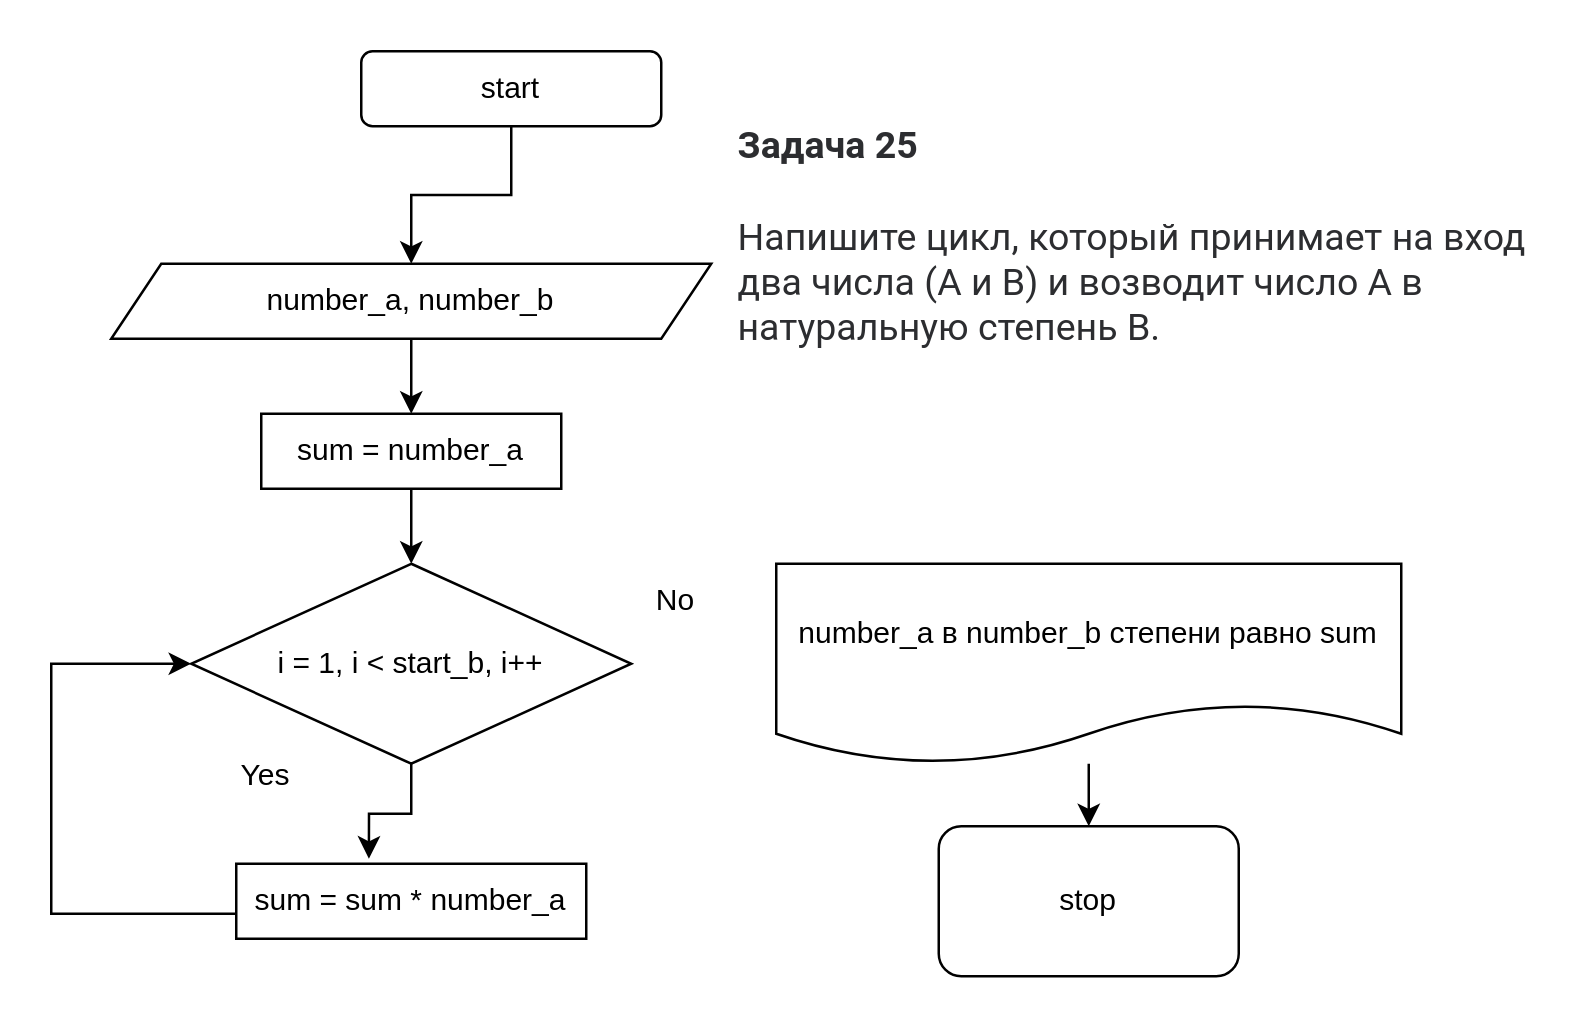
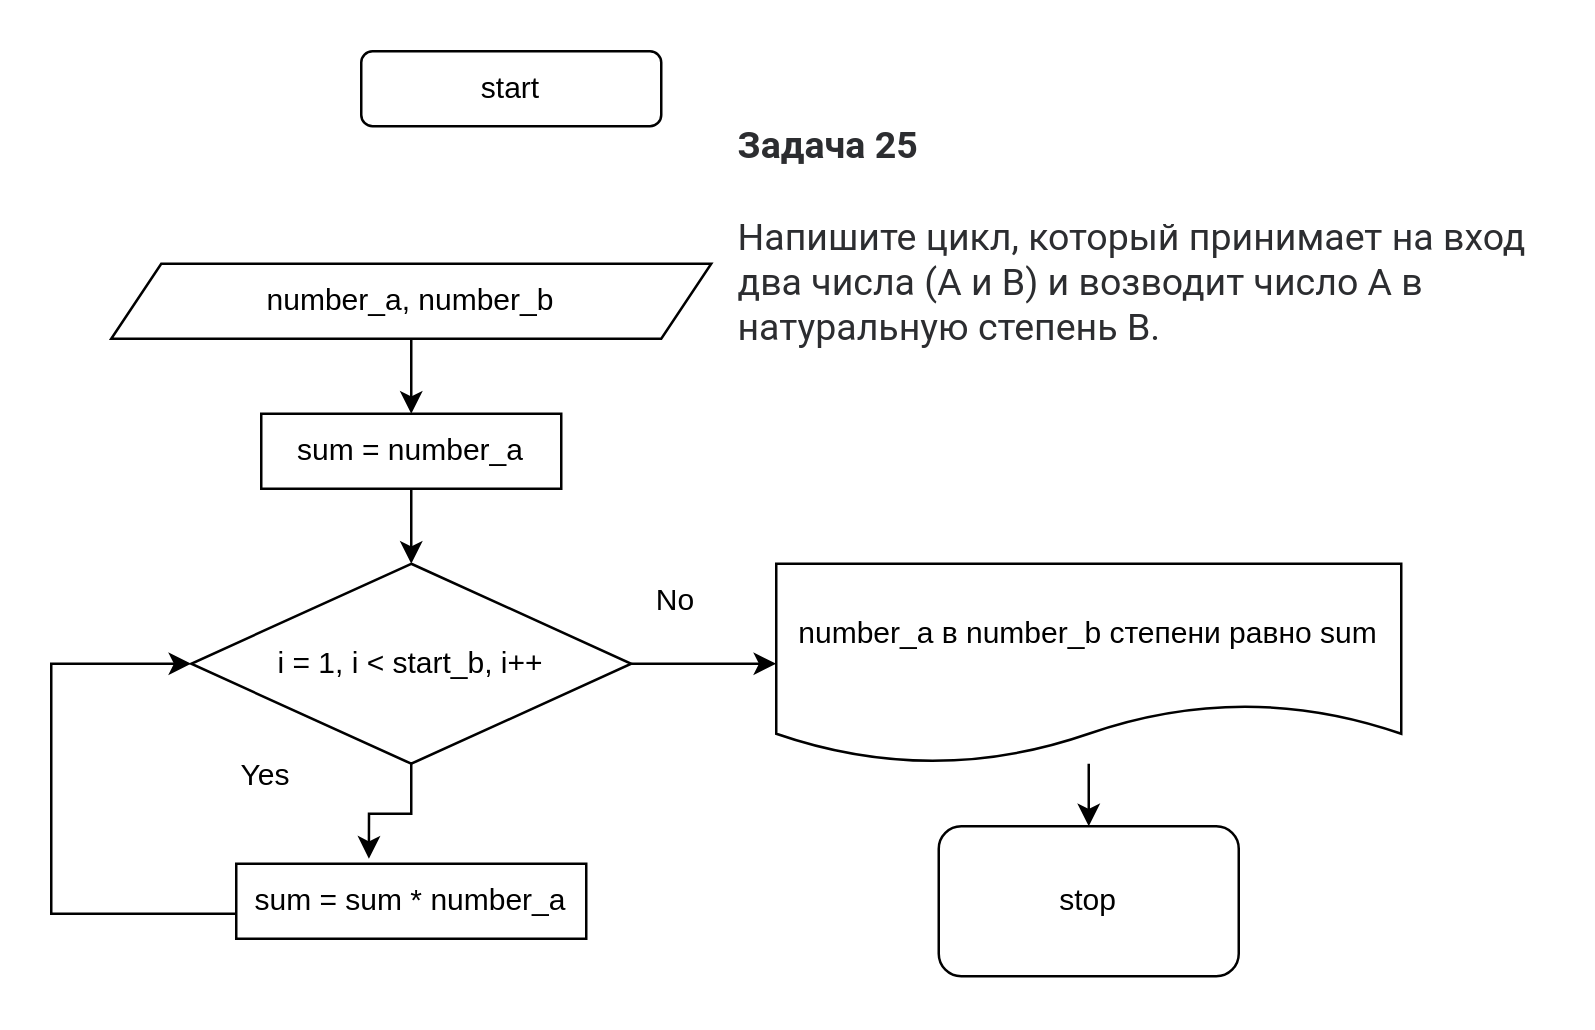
- <mxCell id="2" style="edgeStyle=orthogonalEdgeStyle;rounded=0;orthogonalLoop=1;jettySize=auto;html=1;entryX=0.5;entryY=0;entryDx=0;entryDy=0;" edge="1" parent="1" source="3" target="5"><mxGeometry relative="1" as="geometry" /></mxCell>
+ <mxCell id="7" style="edgeStyle=orthogonalEdgeStyle;rounded=0;orthogonalLoop=1;jettySize=auto;html=1;" edge="1" parent="1" source="8" target="16"><mxGeometry relative="1" as="geometry" /></mxCell>
